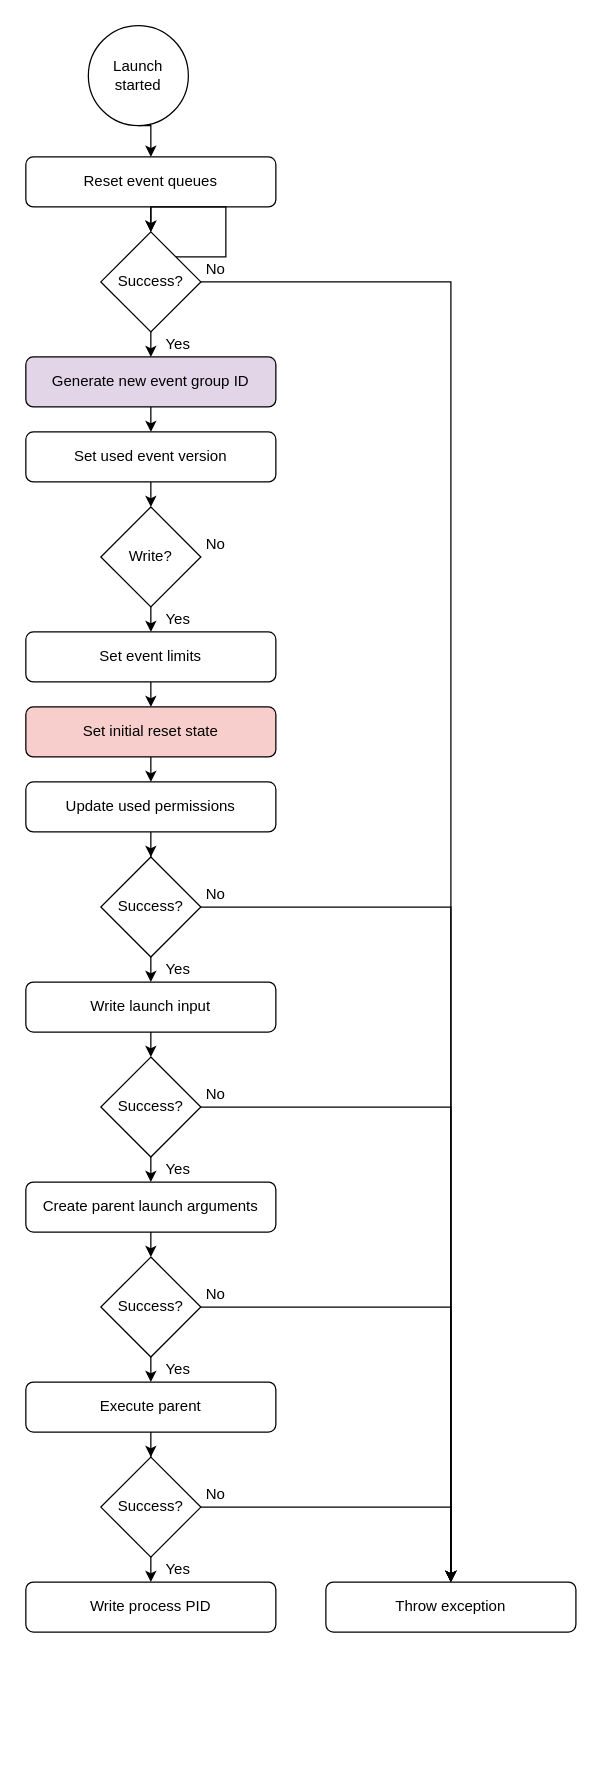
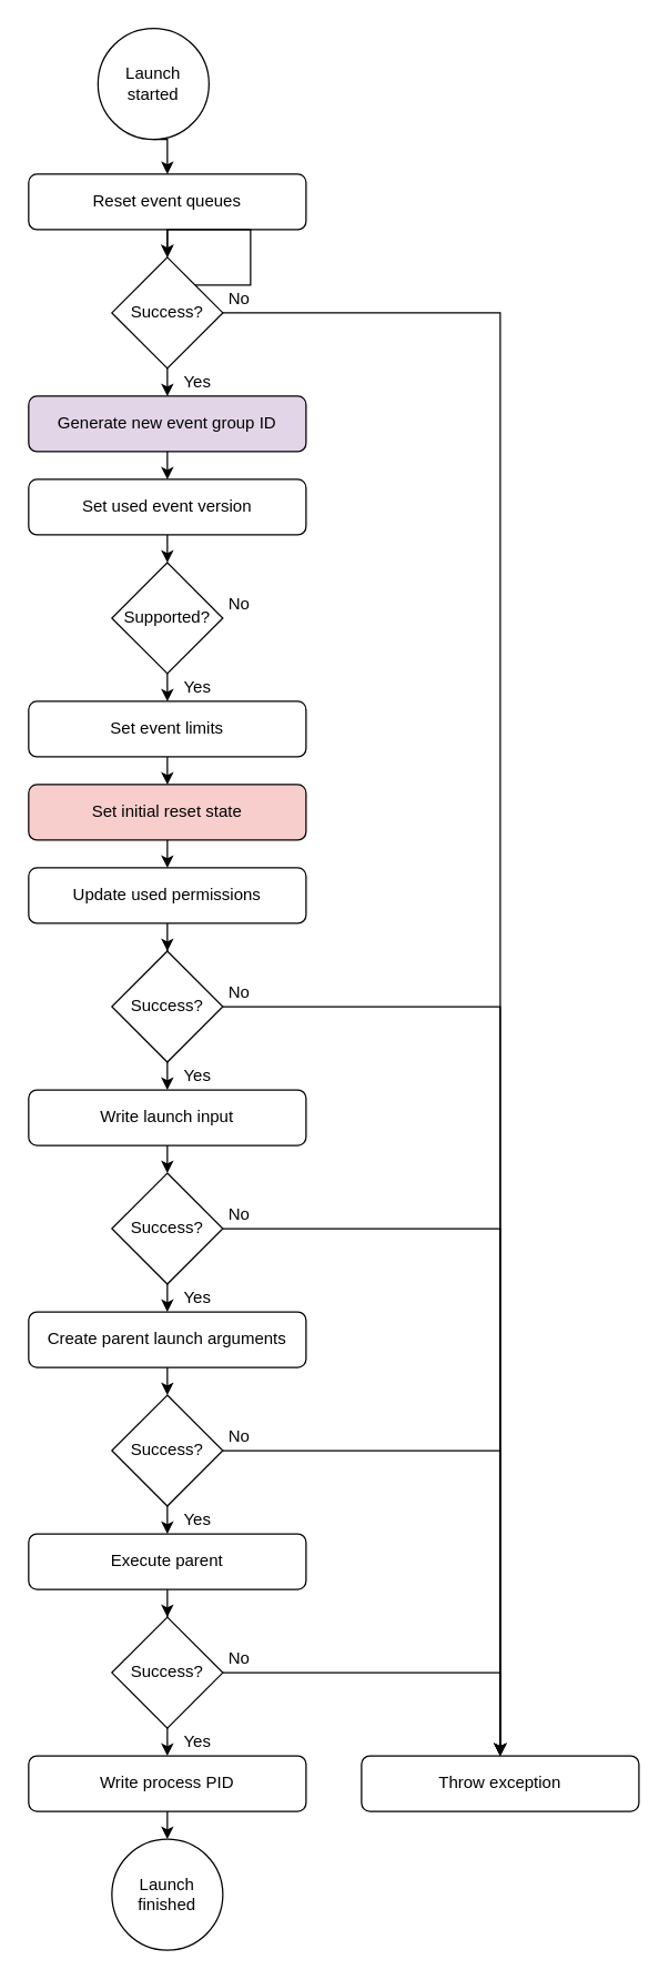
- <mxCell id="16" value="Write?" style="rhombus;whiteSpace=wrap;html=1;" vertex="1" parent="1"><mxGeometry x="80" y="405" width="80" height="80" as="geometry" /></mxCell>
+ <mxCell id="16" value="Supported?" style="rhombus;whiteSpace=wrap;html=1;" vertex="1" parent="1"><mxGeometry x="80" y="405" width="80" height="80" as="geometry" /></mxCell>
+ <mxCell id="38" style="edgeStyle=orthogonalEdgeStyle;rounded=0;orthogonalLoop=1;jettySize=auto;html=1;exitX=0.5;exitY=1;exitDx=0;exitDy=0;entryX=0.5;entryY=0;entryDx=0;entryDy=0;" edge="1" parent="1" source="39" target="43"><mxGeometry relative="1" as="geometry" /></mxCell>
+ <mxCell id="43" value="Launch&lt;br&gt;finished" style="ellipse;whiteSpace=wrap;html=1;aspect=fixed;" vertex="1" parent="1"><mxGeometry x="80" y="1325" width="80" height="80" as="geometry" /></mxCell>
